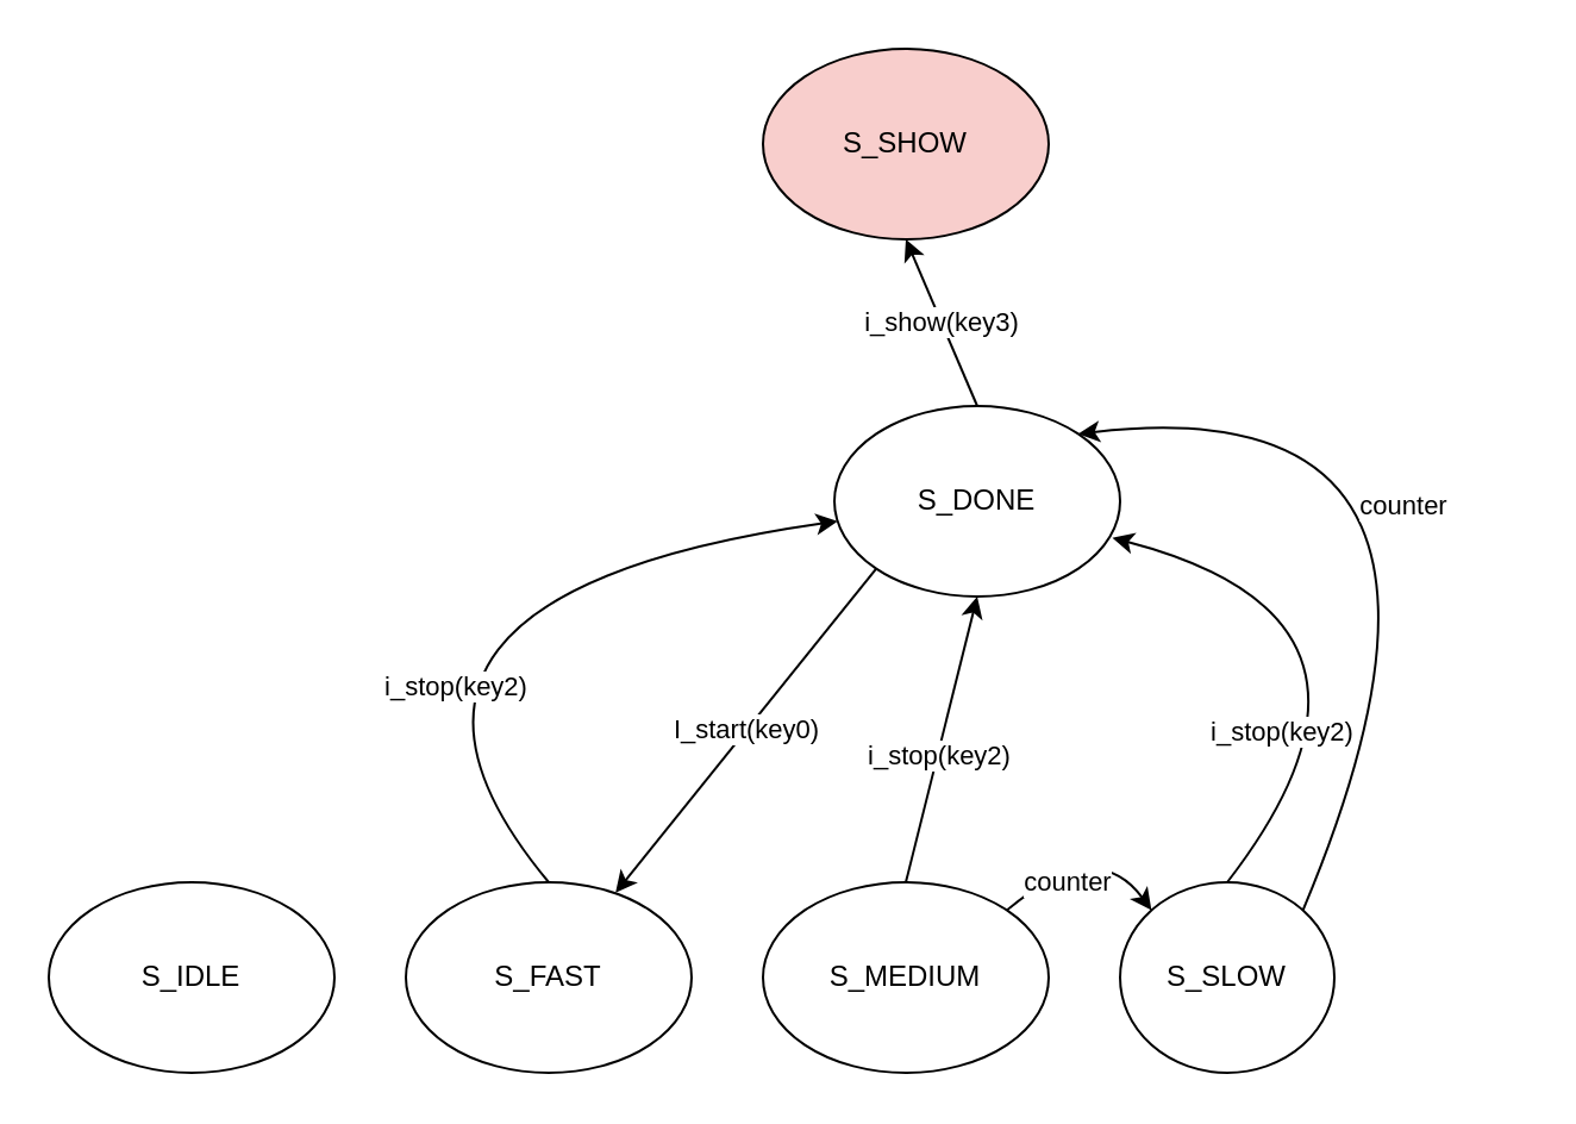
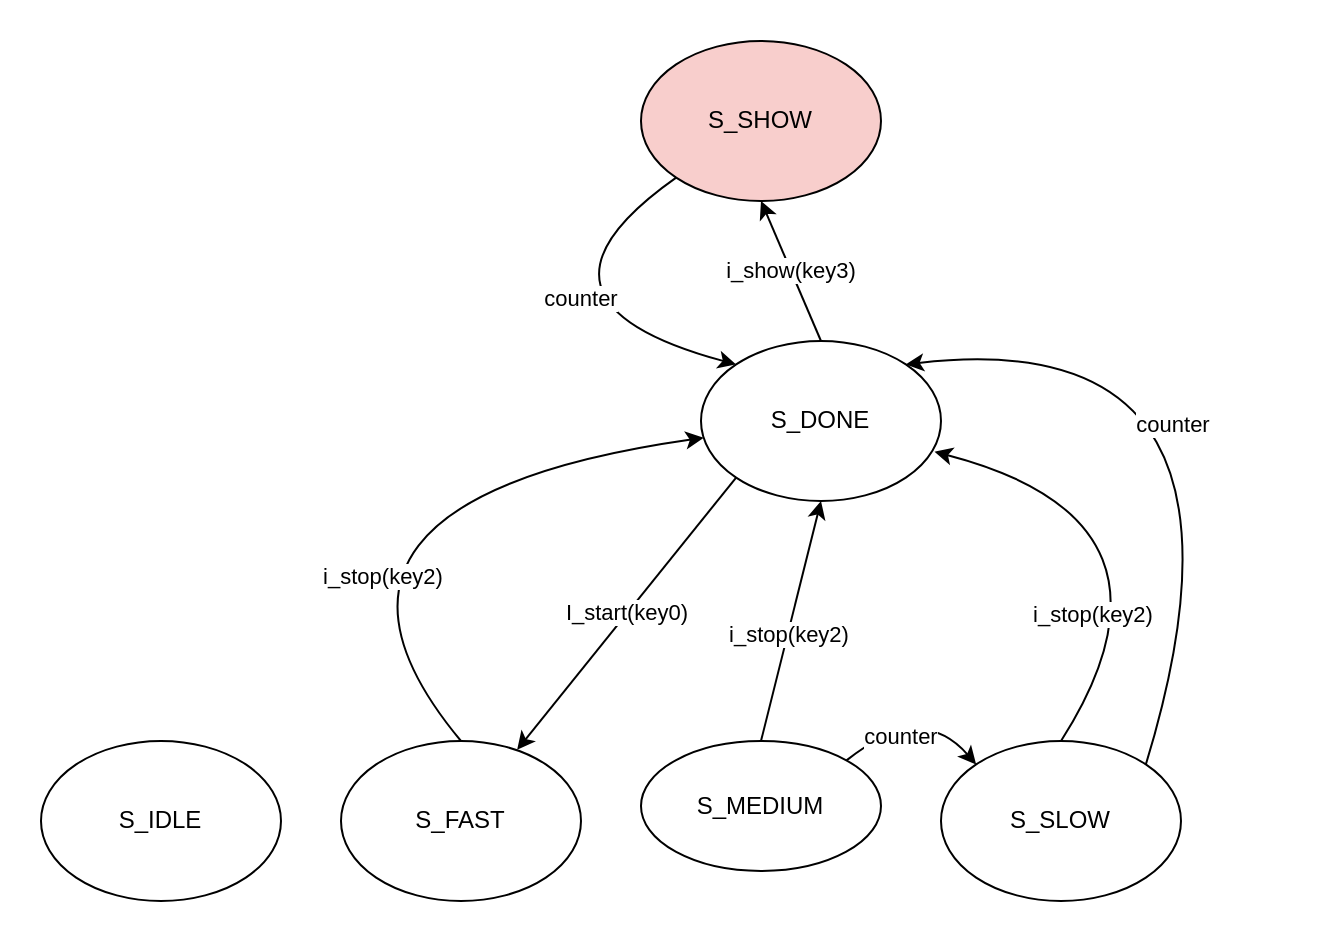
+ <mxCell id="19" style="edgeStyle=none;curved=1;html=1;exitX=0;exitY=1;exitDx=0;exitDy=0;entryX=0;entryY=0;entryDx=0;entryDy=0;" parent="1" source="21" target="16" edge="1"><mxGeometry relative="1" as="geometry"><Array as="points"><mxPoint x="250" y="150" /></Array></mxGeometry></mxCell>
+ <mxCell id="20" value="counter" style="edgeLabel;html=1;align=center;verticalAlign=middle;resizable=0;points=[];" parent="19" vertex="1" connectable="0"><mxGeometry x="-0.356" y="22" relative="1" as="geometry"><mxPoint as="offset" /></mxGeometry></mxCell>
- <mxCell id="8" value="S_MEDIUM" style="ellipse;whiteSpace=wrap;html=1;" parent="1" vertex="1"><mxGeometry x="320" y="370" width="120" height="80" as="geometry" /></mxCell>
+ <mxCell id="8" value="S_MEDIUM" style="ellipse;whiteSpace=wrap;html=1;" parent="1" vertex="1"><mxGeometry x="320" y="370" width="120" height="65" as="geometry" /></mxCell>
- <mxCell id="13" value="S_SLOW" style="ellipse;whiteSpace=wrap;html=1;" parent="1" vertex="1"><mxGeometry x="470" y="370" width="90" height="80" as="geometry" /></mxCell>
+ <mxCell id="13" value="S_SLOW" style="ellipse;whiteSpace=wrap;html=1;" parent="1" vertex="1"><mxGeometry x="470" y="370" width="120" height="80" as="geometry" /></mxCell>
